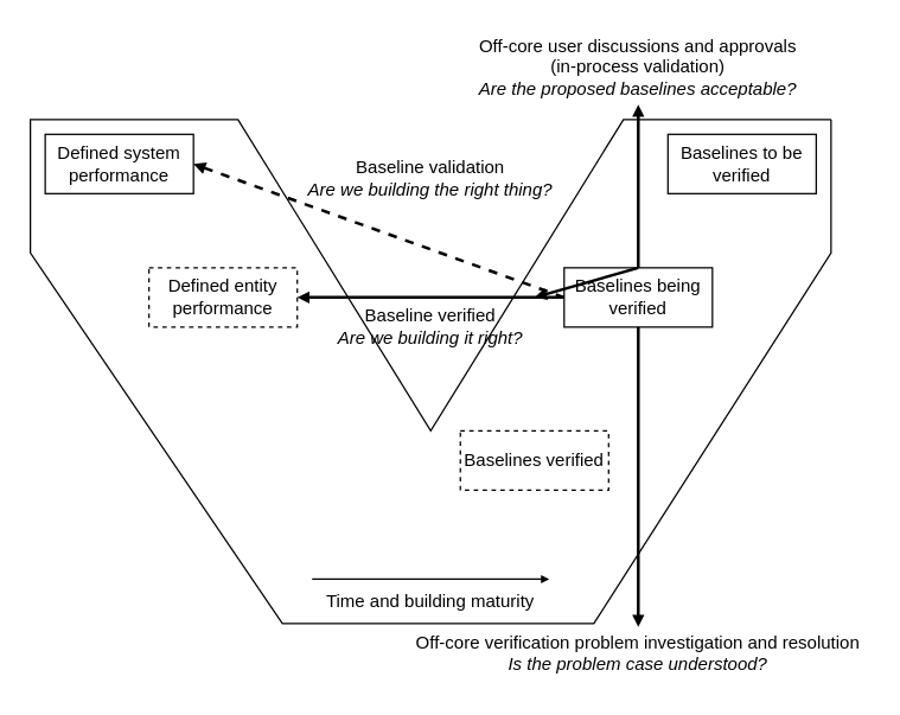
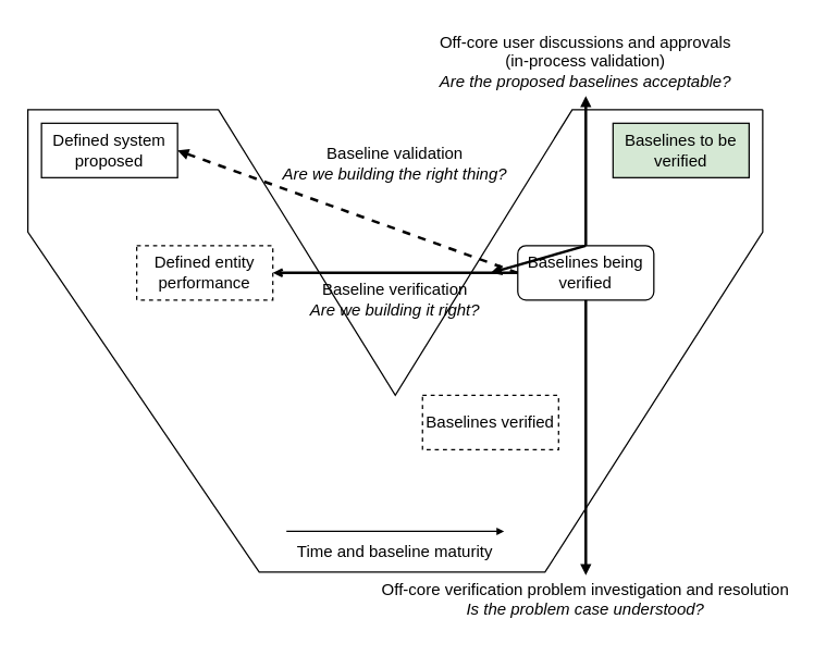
- <mxCell id="4" value="Defined system performance" style="rounded=0;whiteSpace=wrap;html=1;" parent="1" vertex="1"><mxGeometry x="30" y="90" width="100" height="40" as="geometry" /></mxCell>
+ <mxCell id="4" value="Defined system proposed" style="rounded=0;whiteSpace=wrap;html=1;" parent="1" vertex="1"><mxGeometry x="30" y="90" width="100" height="40" as="geometry" /></mxCell>
- <mxCell id="13" value="Baselines to be verified" style="rounded=0;whiteSpace=wrap;html=1;" vertex="1" parent="1"><mxGeometry x="450" y="90" width="100" height="40" as="geometry" /></mxCell>
+ <mxCell id="13" value="Baselines to be verified" style="rounded=0;whiteSpace=wrap;html=1;fillColor=#d5e8d4;" vertex="1" parent="1"><mxGeometry x="450" y="90" width="100" height="40" as="geometry" /></mxCell>
- <mxCell id="5" style="edgeStyle=none;rounded=0;html=1;entryX=1;entryY=0.5;entryDx=0;entryDy=0;strokeWidth=2;endArrow=block;endFill=1;startSize=3;endSize=3;exitX=0;exitY=0.5;exitDx=0;exitDy=0;" parent="1" source="8" target="6" edge="1"><mxGeometry relative="1" as="geometry"><mxPoint x="360" y="240" as="sourcePoint" /></mxGeometry></mxCell>
+ <mxCell id="5" style="edgeStyle=none;rounded=0;html=1;entryX=1;entryY=0.5;entryDx=0;entryDy=0;strokeWidth=2;endArrow=open;endFill=1;startSize=3;endSize=3;exitX=0;exitY=0.5;exitDx=0;exitDy=0;" parent="1" source="8" target="6" edge="1"><mxGeometry relative="1" as="geometry"><mxPoint x="360" y="240" as="sourcePoint" /></mxGeometry></mxCell>
- <mxCell id="8" value="Baselines being verified" style="rounded=0;whiteSpace=wrap;html=1;" parent="1" vertex="1"><mxGeometry x="380" y="180" width="100" height="40" as="geometry" /></mxCell>
+ <mxCell id="8" value="Baselines being verified" style="whiteSpace=wrap;html=1;rounded=1;" parent="1" vertex="1"><mxGeometry x="380" y="180" width="100" height="40" as="geometry" /></mxCell>
- <mxCell id="10" value="Baseline verified&lt;br&gt;&lt;i&gt;Are we building it right?&lt;/i&gt;" style="rounded=0;whiteSpace=wrap;html=1;strokeColor=none;fillColor=none;" parent="1" vertex="1"><mxGeometry x="210" y="200" width="160" height="40" as="geometry" /></mxCell>
+ <mxCell id="10" value="Baseline verification&lt;br&gt;&lt;i&gt;Are we building it right?&lt;/i&gt;" style="rounded=0;whiteSpace=wrap;html=1;strokeColor=none;fillColor=none;" parent="1" vertex="1"><mxGeometry x="210" y="200" width="160" height="40" as="geometry" /></mxCell>
- <mxCell id="11" value="Time and building maturity" style="rounded=0;whiteSpace=wrap;html=1;strokeColor=none;fillColor=none;" parent="1" vertex="1"><mxGeometry x="210" y="390" width="160" height="30" as="geometry" /></mxCell>
+ <mxCell id="11" value="Time and baseline maturity" style="rounded=0;whiteSpace=wrap;html=1;strokeColor=none;fillColor=none;" parent="1" vertex="1"><mxGeometry x="210" y="390" width="160" height="30" as="geometry" /></mxCell>
